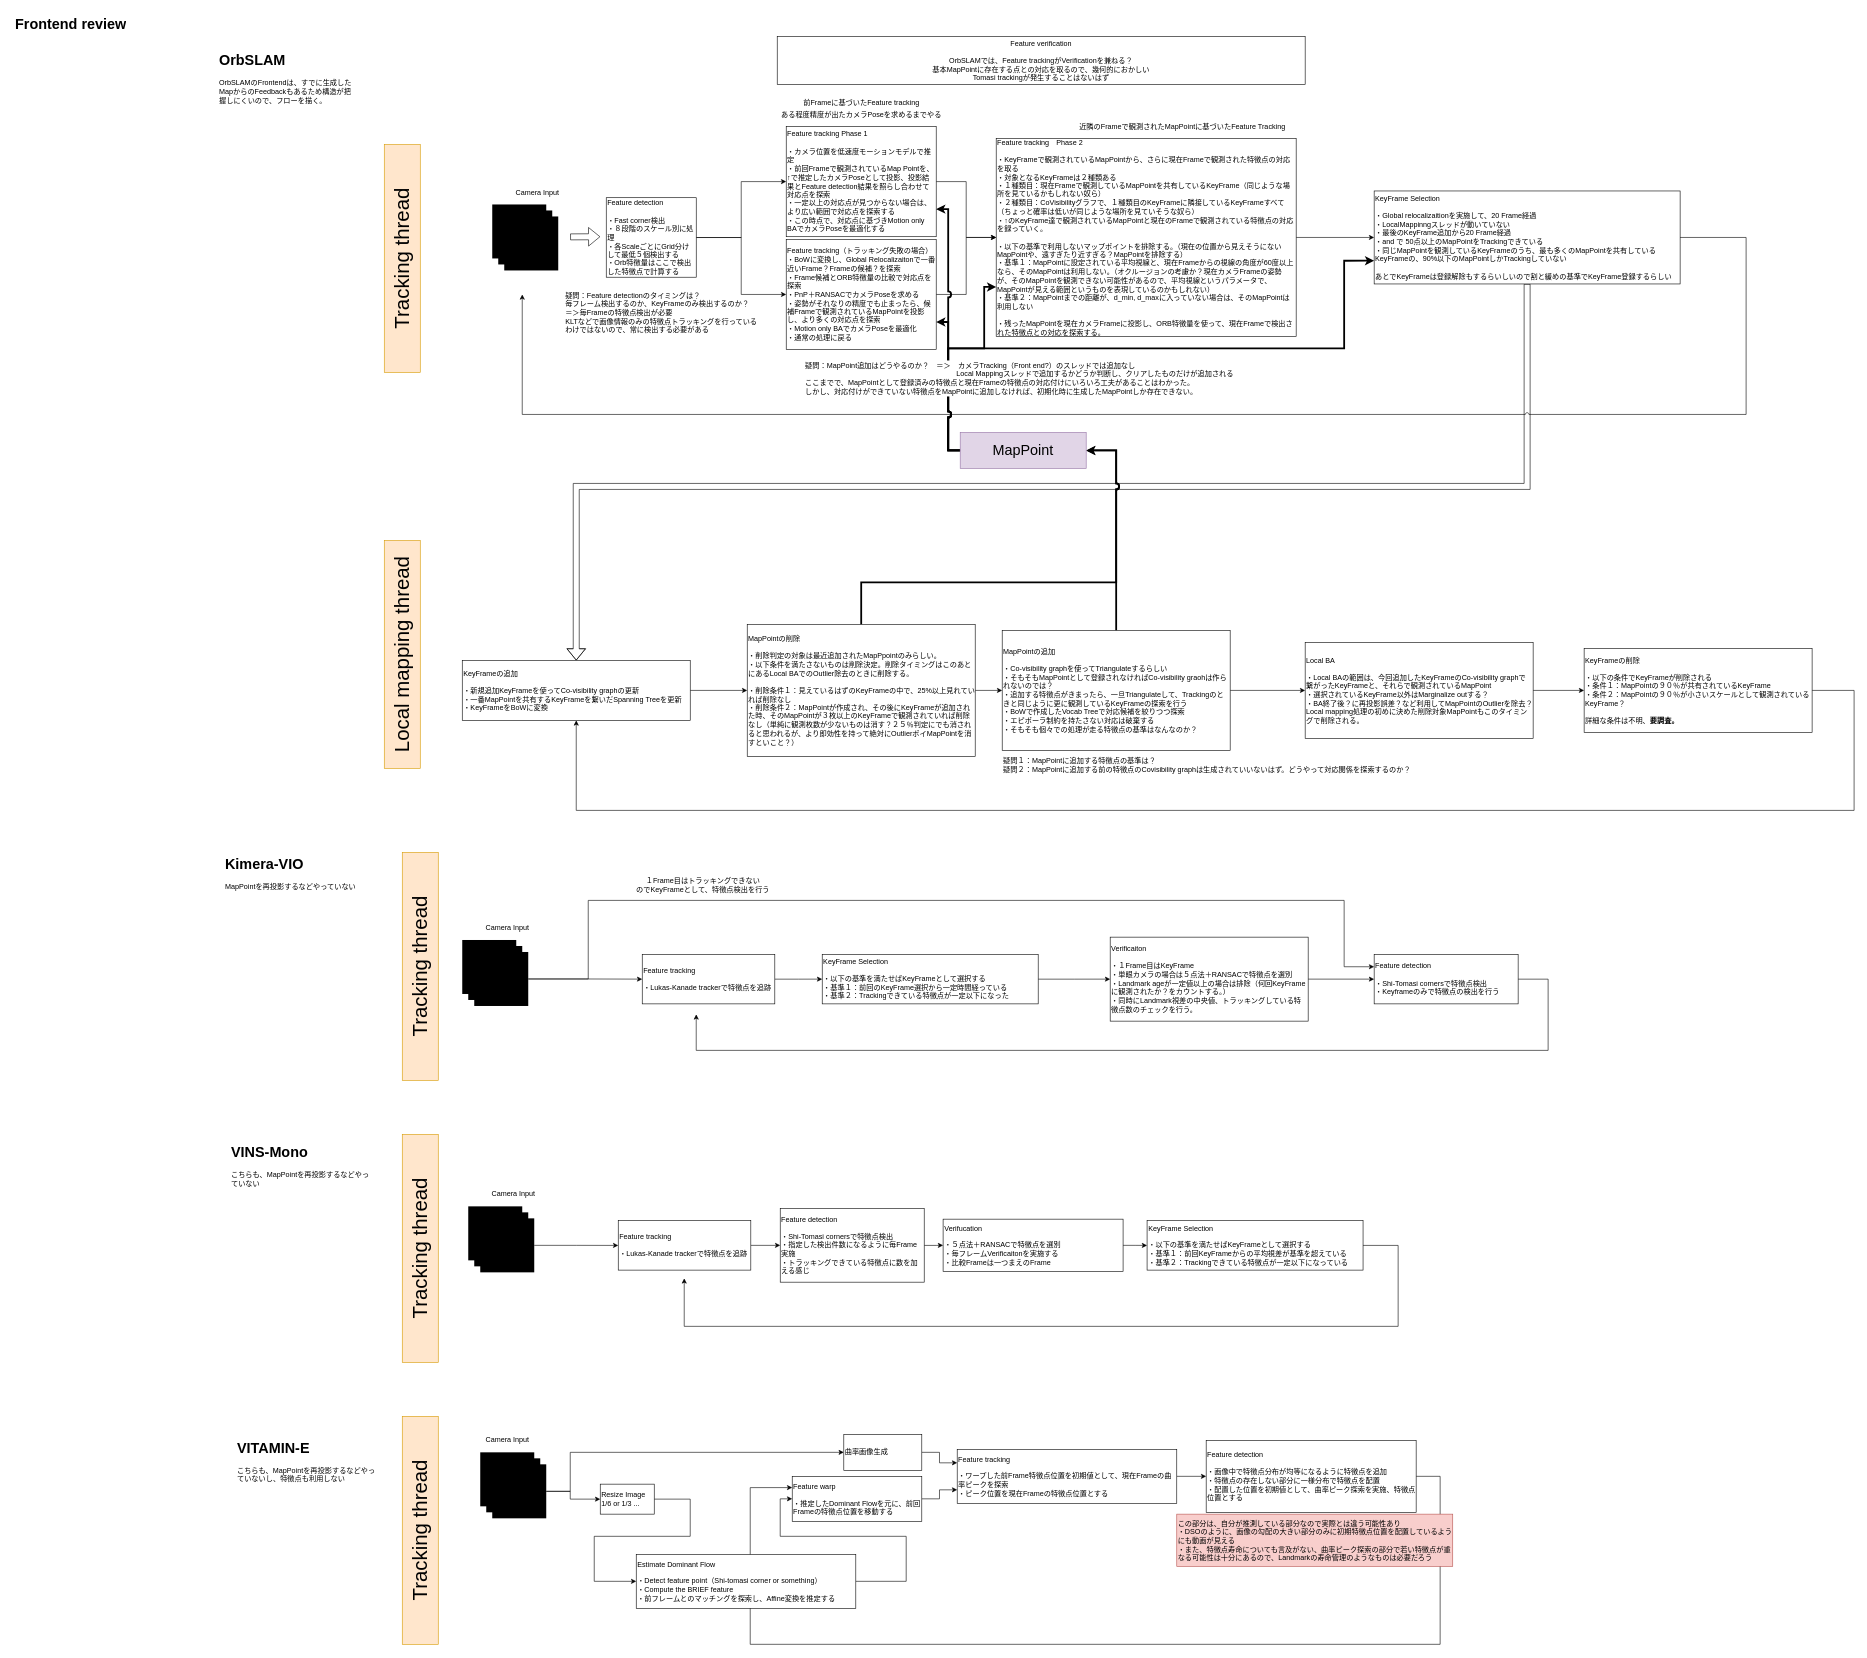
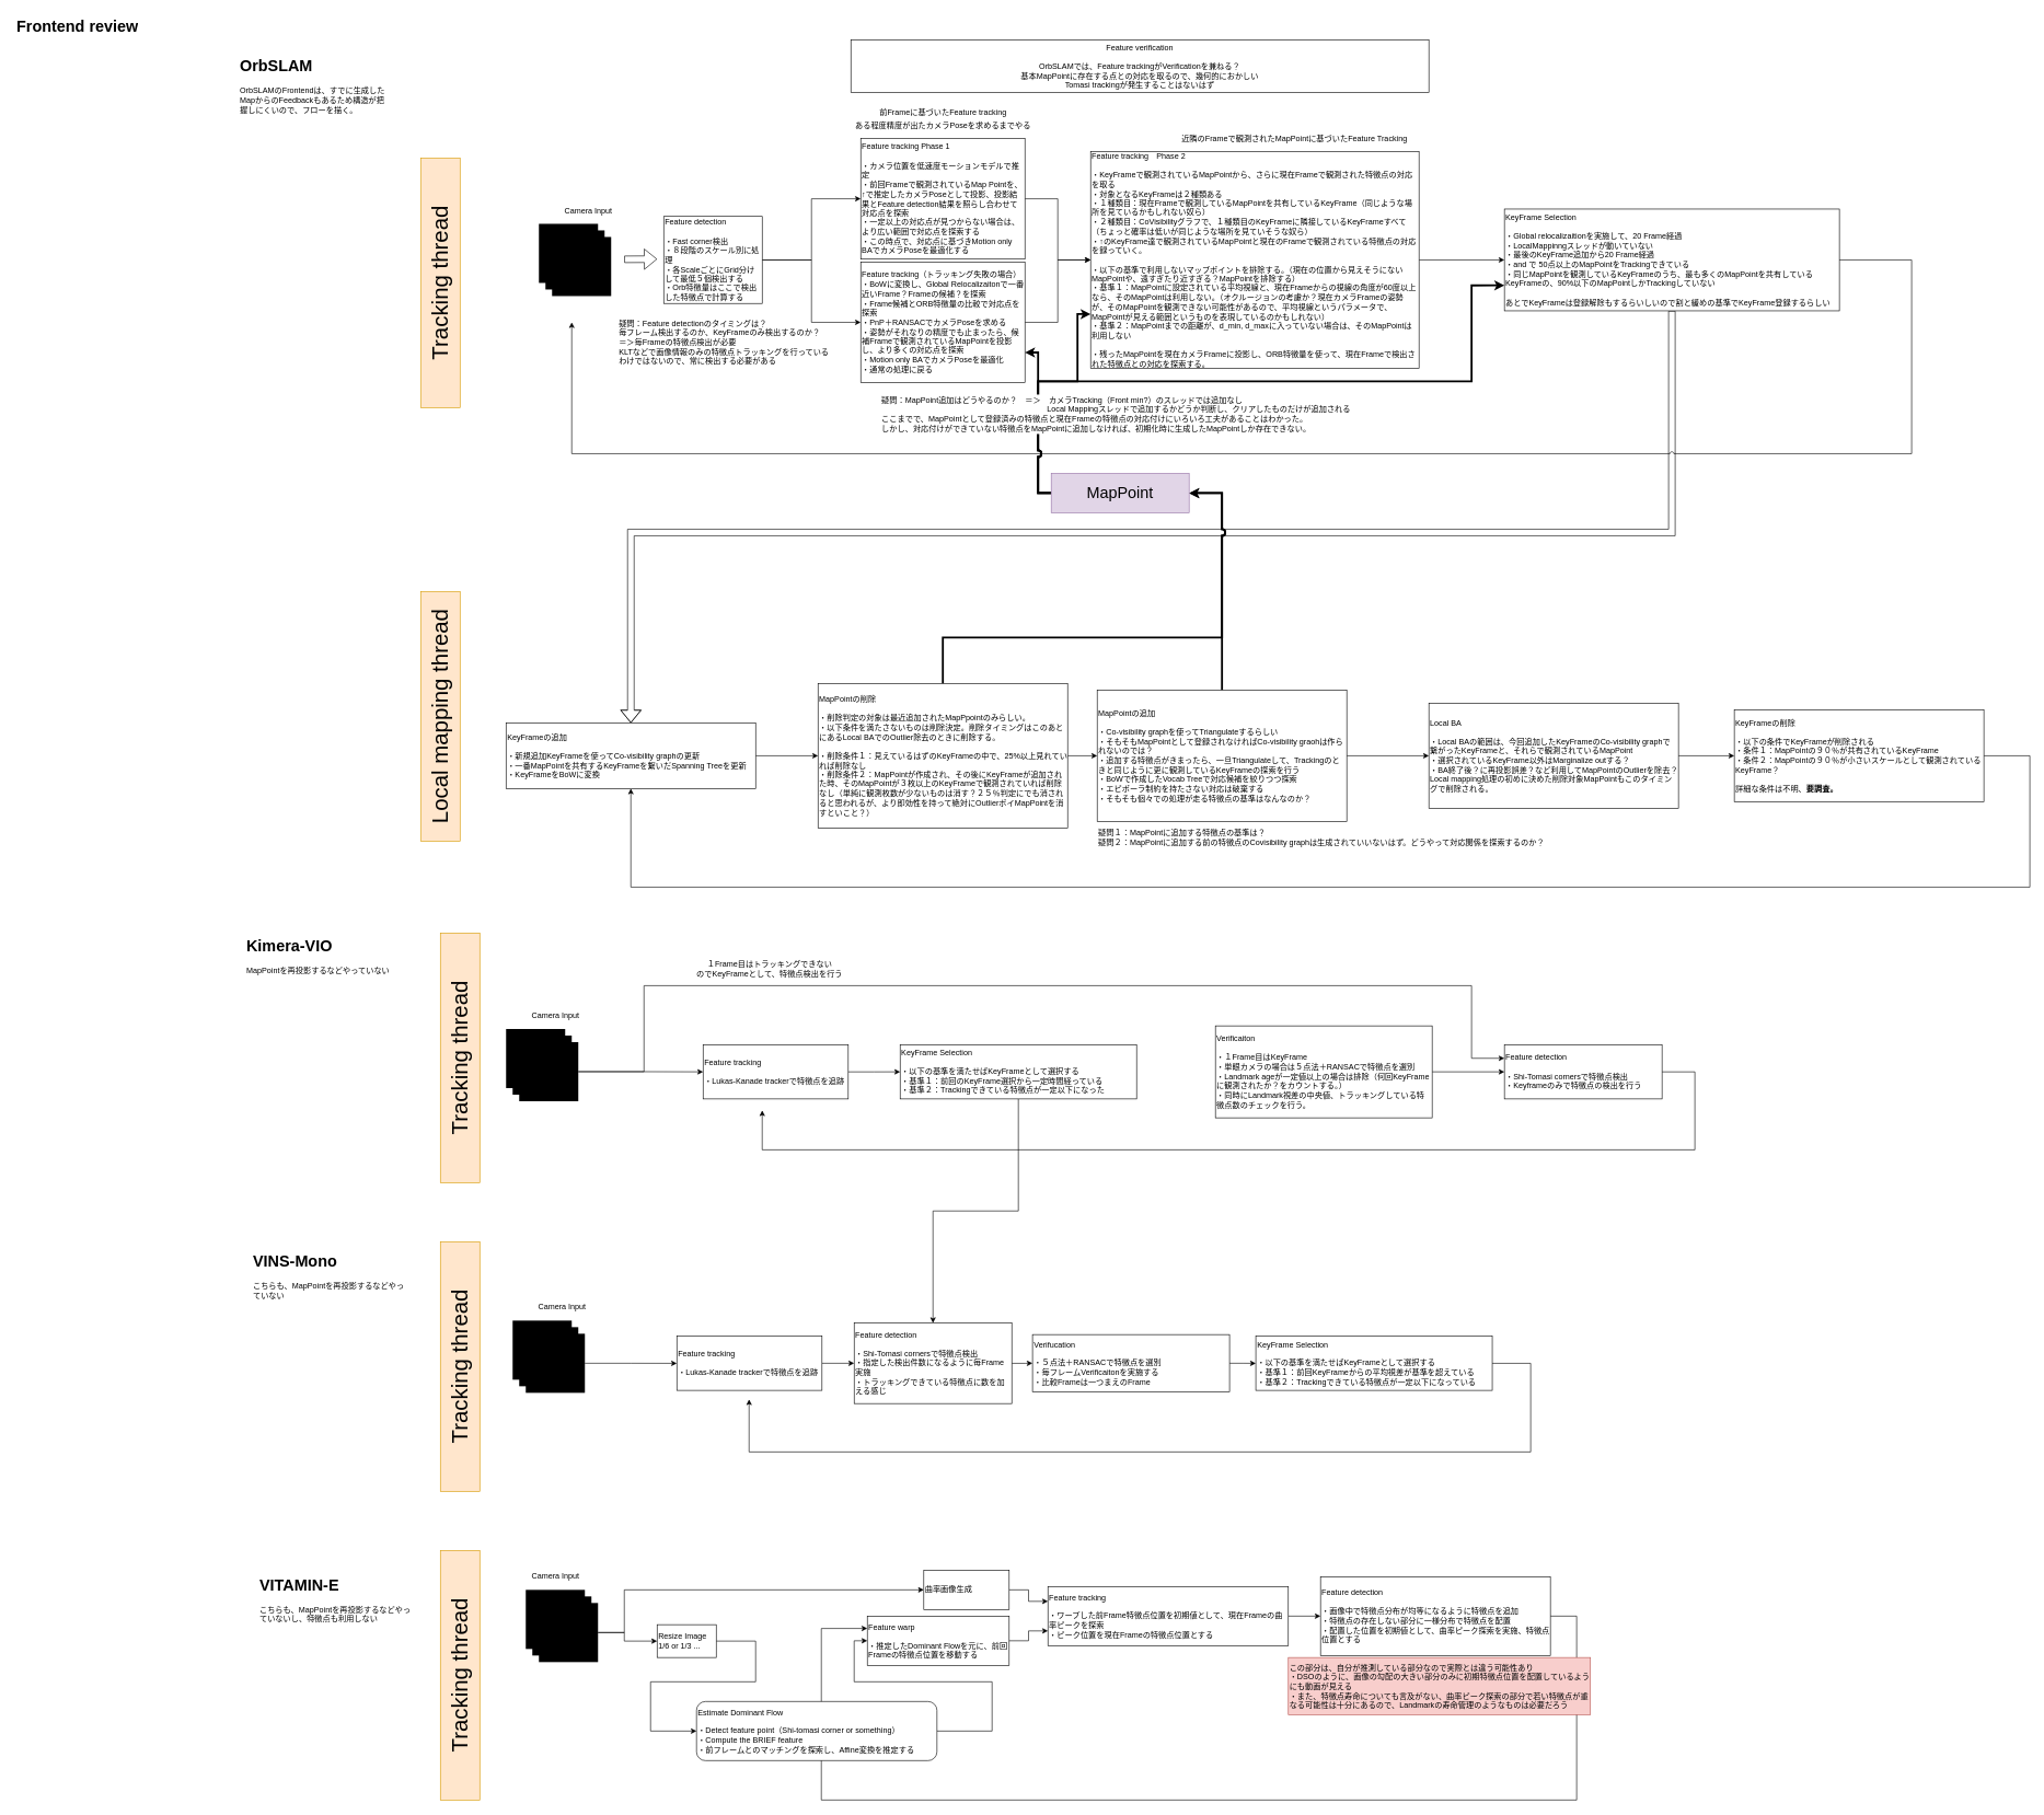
- <mxCell id="44" style="edgeStyle=orthogonalEdgeStyle;rounded=0;comic=0;jumpStyle=arc;orthogonalLoop=1;jettySize=auto;html=1;entryX=1;entryY=0.75;entryDx=0;entryDy=0;shadow=0;fontSize=24;strokeWidth=3;" parent="1" source="47" target="14" edge="1"><mxGeometry relative="1" as="geometry" /></mxCell>
- <mxCell id="48" value="疑問：MapPoint追加はどうやるのか？　＝＞　カメラTracking（Front end?）のスレッドでは追加なし&lt;br&gt;　　　　　　　　　　　　　　　　　　　　　Local Mappingスレッドで追加するかどうか判断し、クリアしたものだけが追加される&lt;br&gt;ここまでで、MapPointとして登録済みの特徴点と現在Frameの特徴点の対応付けにいろいろ工夫があることはわかった。&lt;br&gt;しかし、対応付けができていない特徴点をMapPointに追加しなければ、初期化時に生成したMapPointしか存在できない。" style="text;html=1;align=left;verticalAlign=middle;resizable=0;points=[];autosize=1;fillColor=#ffffff;" parent="1" vertex="1"><mxGeometry x="1340" y="600" width="730" height="60" as="geometry" /></mxCell>
+ <mxCell id="48" value="疑問：MapPoint追加はどうやるのか？　＝＞　カメラTracking（Front min?）のスレッドでは追加なし&lt;br&gt;　　　　　　　　　　　　　　　　　　　　　Local Mappingスレッドで追加するかどうか判断し、クリアしたものだけが追加される&lt;br&gt;ここまでで、MapPointとして登録済みの特徴点と現在Frameの特徴点の対応付けにいろいろ工夫があることはわかった。&lt;br&gt;しかし、対応付けができていない特徴点をMapPointに追加しなければ、初期化時に生成したMapPointしか存在できない。" style="text;html=1;align=left;verticalAlign=middle;resizable=0;points=[];autosize=1;fillColor=#ffffff;" parent="1" vertex="1"><mxGeometry x="1340" y="600" width="730" height="60" as="geometry" /></mxCell>
- <mxCell id="57" style="edgeStyle=orthogonalEdgeStyle;rounded=0;orthogonalLoop=1;jettySize=auto;html=1;entryX=0;entryY=0.5;entryDx=0;entryDy=0;" parent="1" source="58" target="62" edge="1"><mxGeometry relative="1" as="geometry" /></mxCell>
+ <mxCell id="57" style="edgeStyle=orthogonalEdgeStyle;rounded=0;orthogonalLoop=1;jettySize=auto;html=1;" parent="1" source="58" target="73" edge="1"><mxGeometry relative="1" as="geometry" /></mxCell>
- <mxCell id="83" value="Estimate Dominant Flow&lt;br&gt;&lt;br&gt;・Detect feature point（Shi-tomasi corner or something）&lt;br&gt;・Compute the BRIEF feature&lt;br&gt;・前フレームとのマッチングを探索し、Affine変換を推定する" style="rounded=0;whiteSpace=wrap;html=1;align=left;" parent="1" vertex="1"><mxGeometry x="1060" y="2590.03" width="366" height="89.99" as="geometry" /></mxCell>
+ <mxCell id="83" value="Estimate Dominant Flow&lt;br&gt;&lt;br&gt;・Detect feature point（Shi-tomasi corner or something）&lt;br&gt;・Compute the BRIEF feature&lt;br&gt;・前フレームとのマッチングを探索し、Affine変換を推定する" style="whiteSpace=wrap;html=1;align=left;rounded=1;" parent="1" vertex="1"><mxGeometry x="1060" y="2590.03" width="366" height="89.99" as="geometry" /></mxCell>
